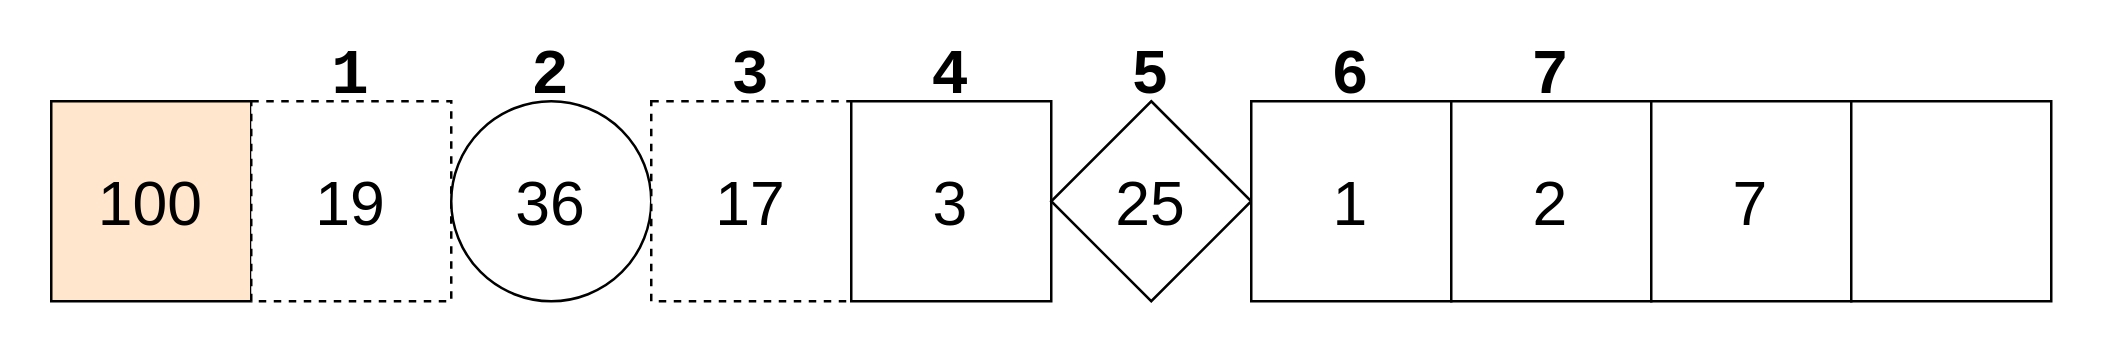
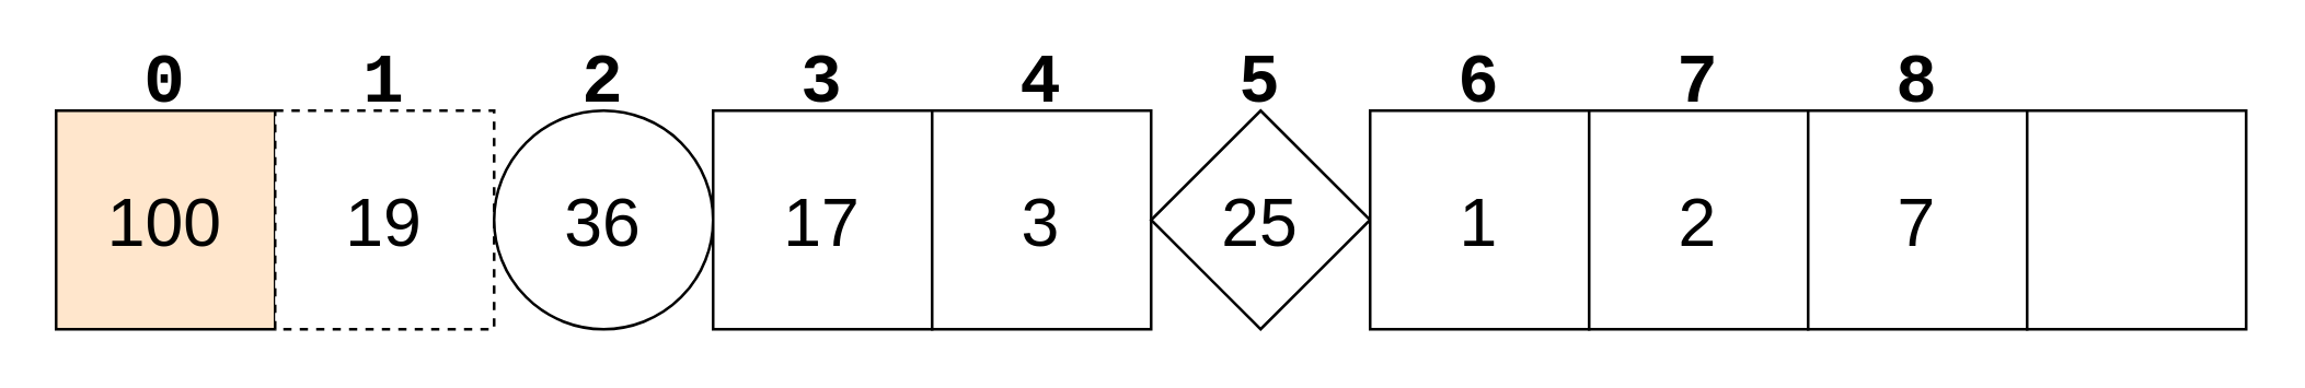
+ <mxCell id="14" value="0" style="text;html=1;strokeColor=none;fillColor=none;align=center;verticalAlign=middle;whiteSpace=wrap;rounded=0;fontSize=25;fontFamily=Courier New;fontStyle=1" vertex="1" parent="2"><mxGeometry width="80" height="20" as="geometry" /></mxCell>
+ <mxCell id="22" value="8" style="text;html=1;strokeColor=none;fillColor=none;align=center;verticalAlign=middle;whiteSpace=wrap;rounded=0;fontSize=25;fontFamily=Courier New;fontStyle=1" vertex="1" parent="2"><mxGeometry x="640" width="80" height="20" as="geometry" /></mxCell>
- <mxCell id="7" value="&lt;font style=&quot;font-size: 25px;&quot;&gt;17&lt;/font&gt;" style="whiteSpace=wrap;html=1;aspect=fixed;dashed=1;" vertex="1" parent="3"><mxGeometry x="240" width="80" height="80" as="geometry" /></mxCell>
+ <mxCell id="7" value="&lt;font style=&quot;font-size: 25px;&quot;&gt;17&lt;/font&gt;" style="whiteSpace=wrap;html=1;aspect=fixed;" vertex="1" parent="3"><mxGeometry x="240" width="80" height="80" as="geometry" /></mxCell>
